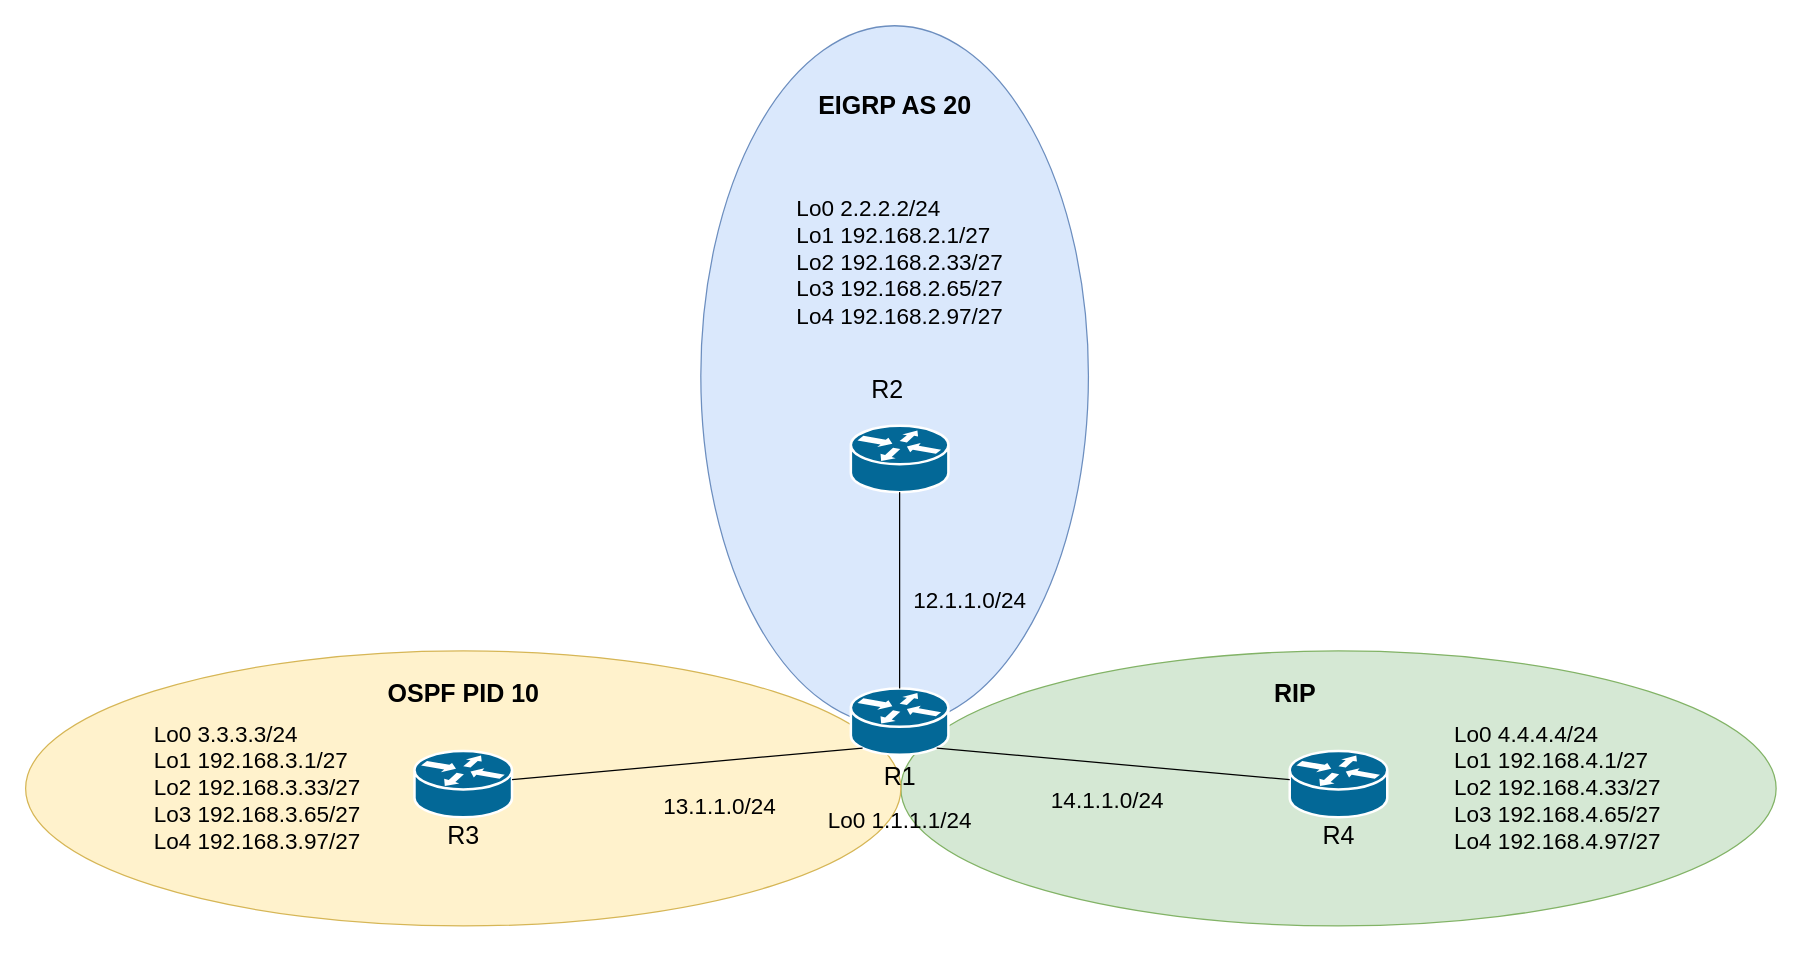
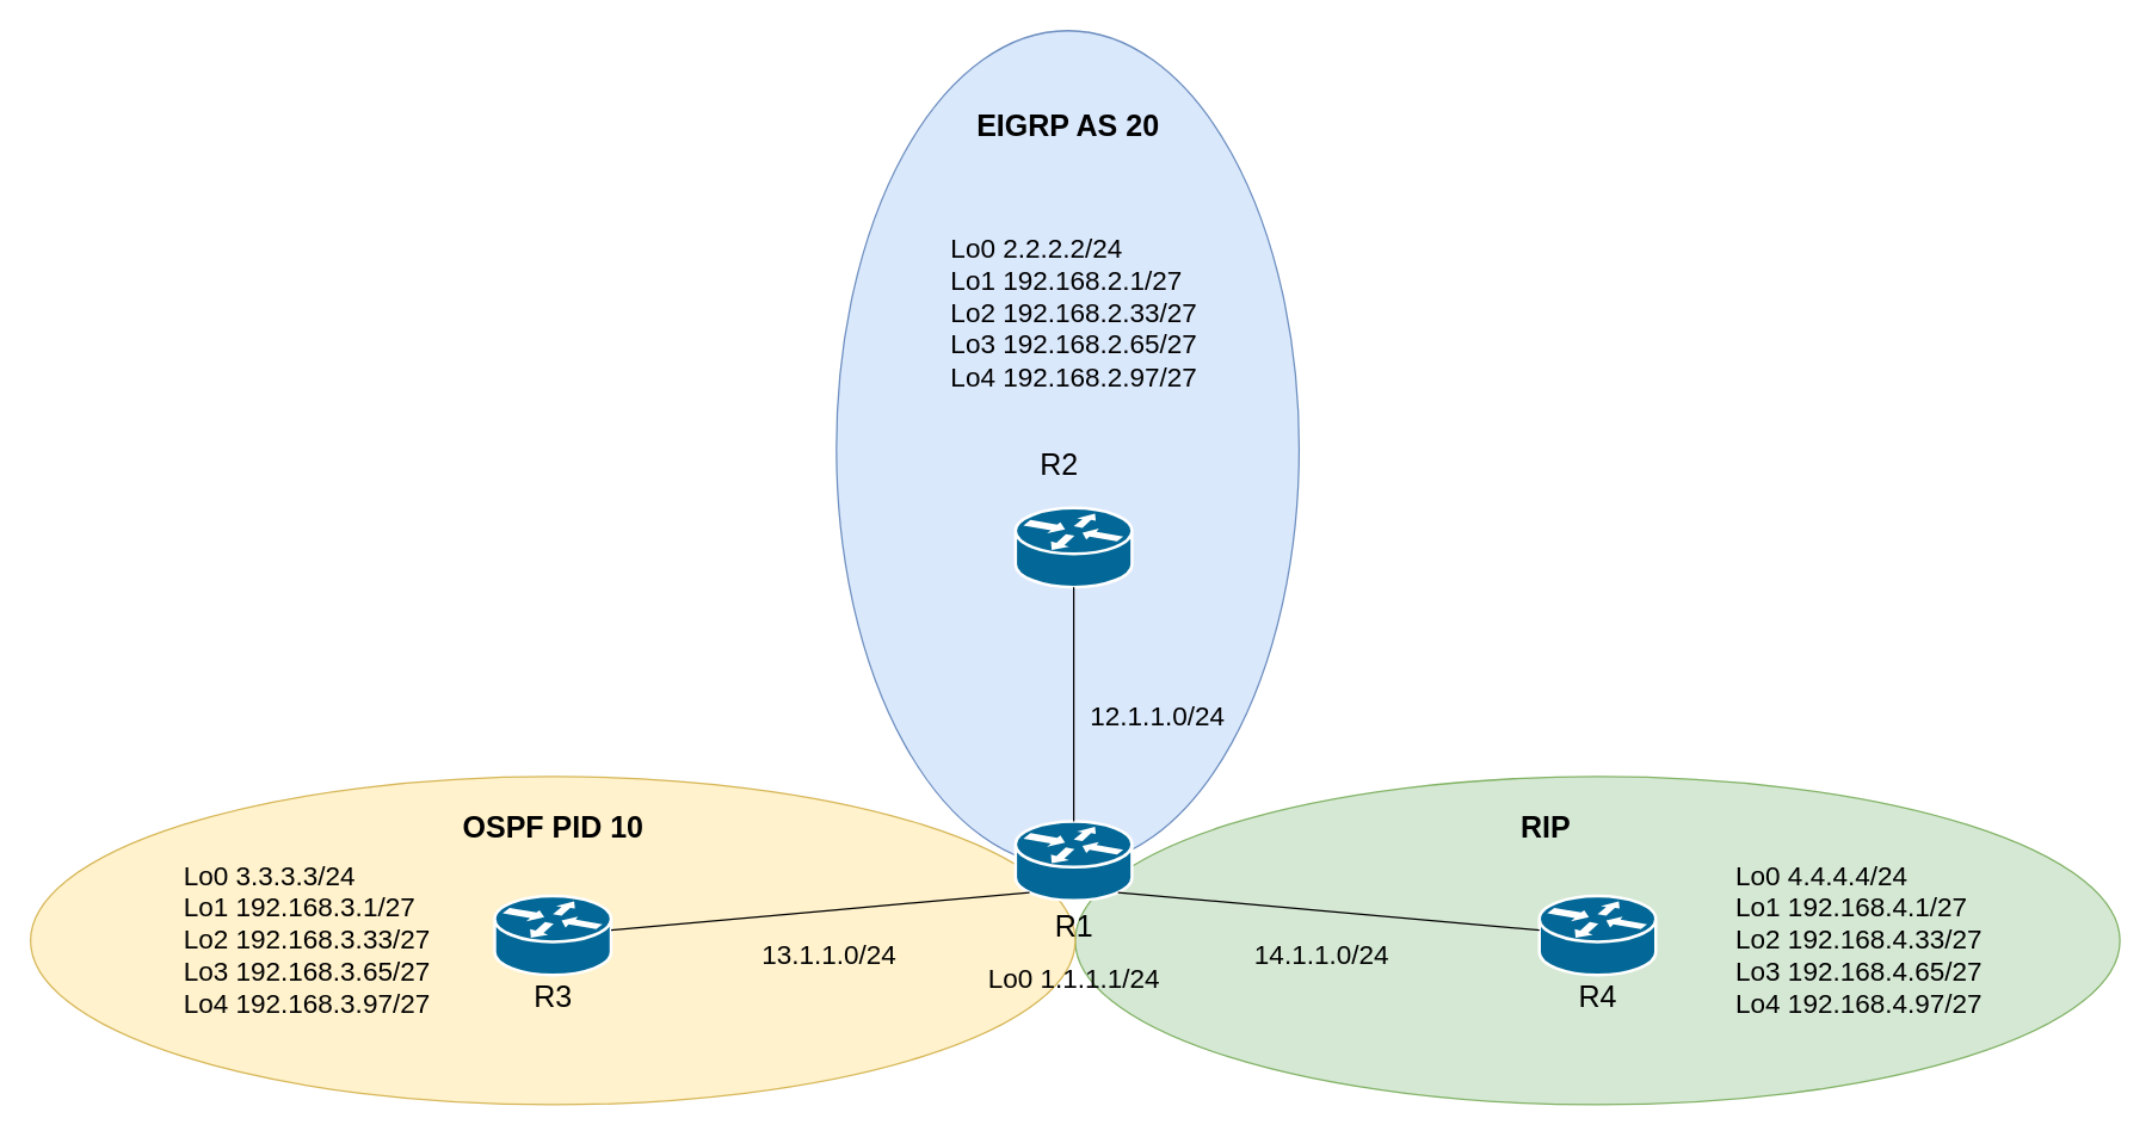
- <mxCell id="17" value="&lt;font style=&quot;font-size: 18px;&quot;&gt;13.1.1.0/24&lt;/font&gt;" style="text;html=1;align=center;verticalAlign=middle;resizable=0;points=[];autosize=1;strokeColor=none;fillColor=none;" vertex="1" parent="1"><mxGeometry x="520" y="625" width="110" height="40" as="geometry" /></mxCell>
+ <mxCell id="17" value="&lt;font style=&quot;font-size: 18px;&quot;&gt;13.1.1.0/24&lt;/font&gt;" style="text;html=1;align=center;verticalAlign=middle;resizable=0;points=[];autosize=1;strokeColor=none;fillColor=none;" vertex="1" parent="1"><mxGeometry x="500" y="620" width="110" height="40" as="geometry" /></mxCell>
